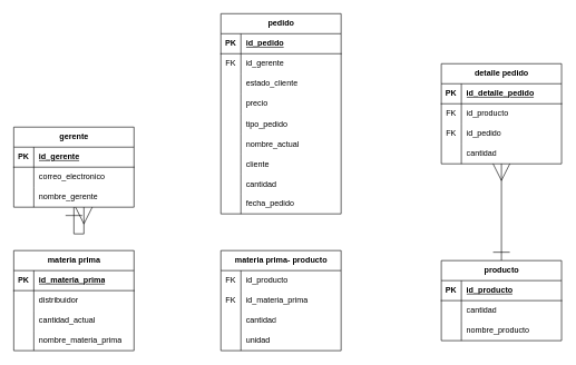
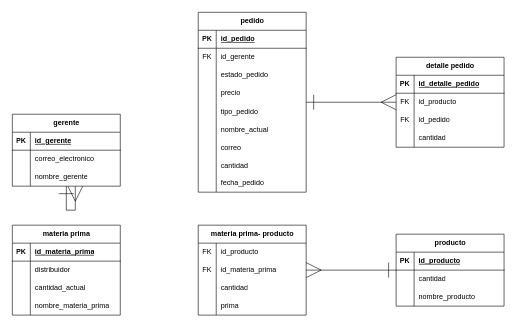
- <mxCell id="25" value="estado_cliente" style="shape=partialRectangle;connectable=0;fillColor=none;top=0;left=0;bottom=0;right=0;align=left;spacingLeft=6;overflow=hidden;whiteSpace=wrap;html=1;" vertex="1" parent="23"><mxGeometry x="30" width="150" height="30" as="geometry"><mxRectangle width="150" height="30" as="alternateBounds" /></mxGeometry></mxCell>
+ <mxCell id="25" value="estado_pedido" style="shape=partialRectangle;connectable=0;fillColor=none;top=0;left=0;bottom=0;right=0;align=left;spacingLeft=6;overflow=hidden;whiteSpace=wrap;html=1;" vertex="1" parent="23"><mxGeometry x="30" width="150" height="30" as="geometry"><mxRectangle width="150" height="30" as="alternateBounds" /></mxGeometry></mxCell>
+ <mxCell id="3" style="edgeStyle=orthogonalEdgeStyle;rounded=0;orthogonalLoop=1;jettySize=auto;html=1;endArrow=ERmany;endFill=0;jumpSize=4;startSize=23;targetPerimeterSpacing=0;fontSize=13;spacing=3;sourcePerimeterSpacing=0;endSize=23;startArrow=ERone;startFill=0;" edge="1" parent="1" source="16" target="44"><mxGeometry relative="1" as="geometry"><mxPoint x="530" y="110" as="sourcePoint" /><mxPoint x="650" y="110" as="targetPoint" /></mxGeometry></mxCell>
- <mxCell id="37" value="cliente" style="shape=partialRectangle;connectable=0;fillColor=none;top=0;left=0;bottom=0;right=0;align=left;spacingLeft=6;overflow=hidden;" vertex="1" parent="35"><mxGeometry x="30" width="150" height="30" as="geometry"><mxRectangle width="150" height="30" as="alternateBounds" /></mxGeometry></mxCell>
+ <mxCell id="37" value="correo" style="shape=partialRectangle;connectable=0;fillColor=none;top=0;left=0;bottom=0;right=0;align=left;spacingLeft=6;overflow=hidden;" vertex="1" parent="35"><mxGeometry x="30" width="150" height="30" as="geometry"><mxRectangle width="150" height="30" as="alternateBounds" /></mxGeometry></mxCell>
- <mxCell id="4" style="edgeStyle=orthogonalEdgeStyle;rounded=0;orthogonalLoop=1;jettySize=auto;html=1;endArrow=ERmany;endFill=0;jumpSize=4;startSize=23;targetPerimeterSpacing=0;fontSize=13;spacing=3;sourcePerimeterSpacing=0;endSize=23;startArrow=ERone;startFill=0;" edge="1" parent="1" source="57" target="44"><mxGeometry relative="1" as="geometry"><mxPoint x="750" y="295" as="sourcePoint" /><mxPoint x="750" y="210" as="targetPoint" /></mxGeometry></mxCell>
+ <mxCell id="5" style="edgeStyle=orthogonalEdgeStyle;rounded=0;orthogonalLoop=1;jettySize=auto;html=1;endArrow=ERmany;endFill=0;jumpSize=4;startSize=23;targetPerimeterSpacing=0;fontSize=13;spacing=3;sourcePerimeterSpacing=0;endSize=23;startArrow=ERone;startFill=0;" edge="1" parent="1" source="57" target="67"><mxGeometry relative="1" as="geometry"><mxPoint x="650" y="395" as="sourcePoint" /><mxPoint x="530" y="395" as="targetPoint" /></mxGeometry></mxCell>
- <mxCell id="79" value="unidad" style="shape=partialRectangle;connectable=0;fillColor=none;top=0;left=0;bottom=0;right=0;align=left;spacingLeft=6;overflow=hidden;whiteSpace=wrap;html=1;" vertex="1" parent="77"><mxGeometry x="30" width="150" height="30" as="geometry"><mxRectangle width="150" height="30" as="alternateBounds" /></mxGeometry></mxCell>
+ <mxCell id="79" value="prima" style="shape=partialRectangle;connectable=0;fillColor=none;top=0;left=0;bottom=0;right=0;align=left;spacingLeft=6;overflow=hidden;whiteSpace=wrap;html=1;" vertex="1" parent="77"><mxGeometry x="30" width="150" height="30" as="geometry"><mxRectangle width="150" height="30" as="alternateBounds" /></mxGeometry></mxCell>
